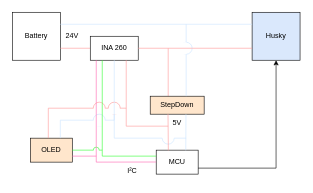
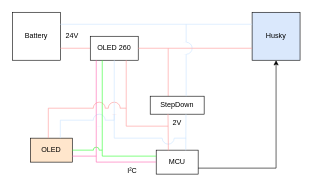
- <mxCell id="18" value="INA 260" style="rounded=0;whiteSpace=wrap;html=1;" vertex="1" parent="1"><mxGeometry x="150" y="60" width="80" height="40" as="geometry" /></mxCell>
+ <mxCell id="18" value="OLED 260" style="rounded=0;whiteSpace=wrap;html=1;" vertex="1" parent="1"><mxGeometry x="150" y="60" width="80" height="40" as="geometry" /></mxCell>
- <mxCell id="20" value="StepDown" style="rounded=0;whiteSpace=wrap;html=1;fillColor=#ffe6cc;" vertex="1" parent="1"><mxGeometry x="250" y="160" width="90" height="30" as="geometry" /></mxCell>
+ <mxCell id="20" value="StepDown" style="rounded=0;whiteSpace=wrap;html=1;" vertex="1" parent="1"><mxGeometry x="250" y="160" width="90" height="30" as="geometry" /></mxCell>
- <mxCell id="27" value="5V" style="text;html=1;strokeColor=none;fillColor=none;align=center;verticalAlign=middle;whiteSpace=wrap;rounded=0;" vertex="1" parent="1"><mxGeometry x="265" y="190" width="60" height="30" as="geometry" /></mxCell>
+ <mxCell id="27" value="2V" style="text;html=1;strokeColor=none;fillColor=none;align=center;verticalAlign=middle;whiteSpace=wrap;rounded=0;" vertex="1" parent="1"><mxGeometry x="265" y="190" width="60" height="30" as="geometry" /></mxCell>
